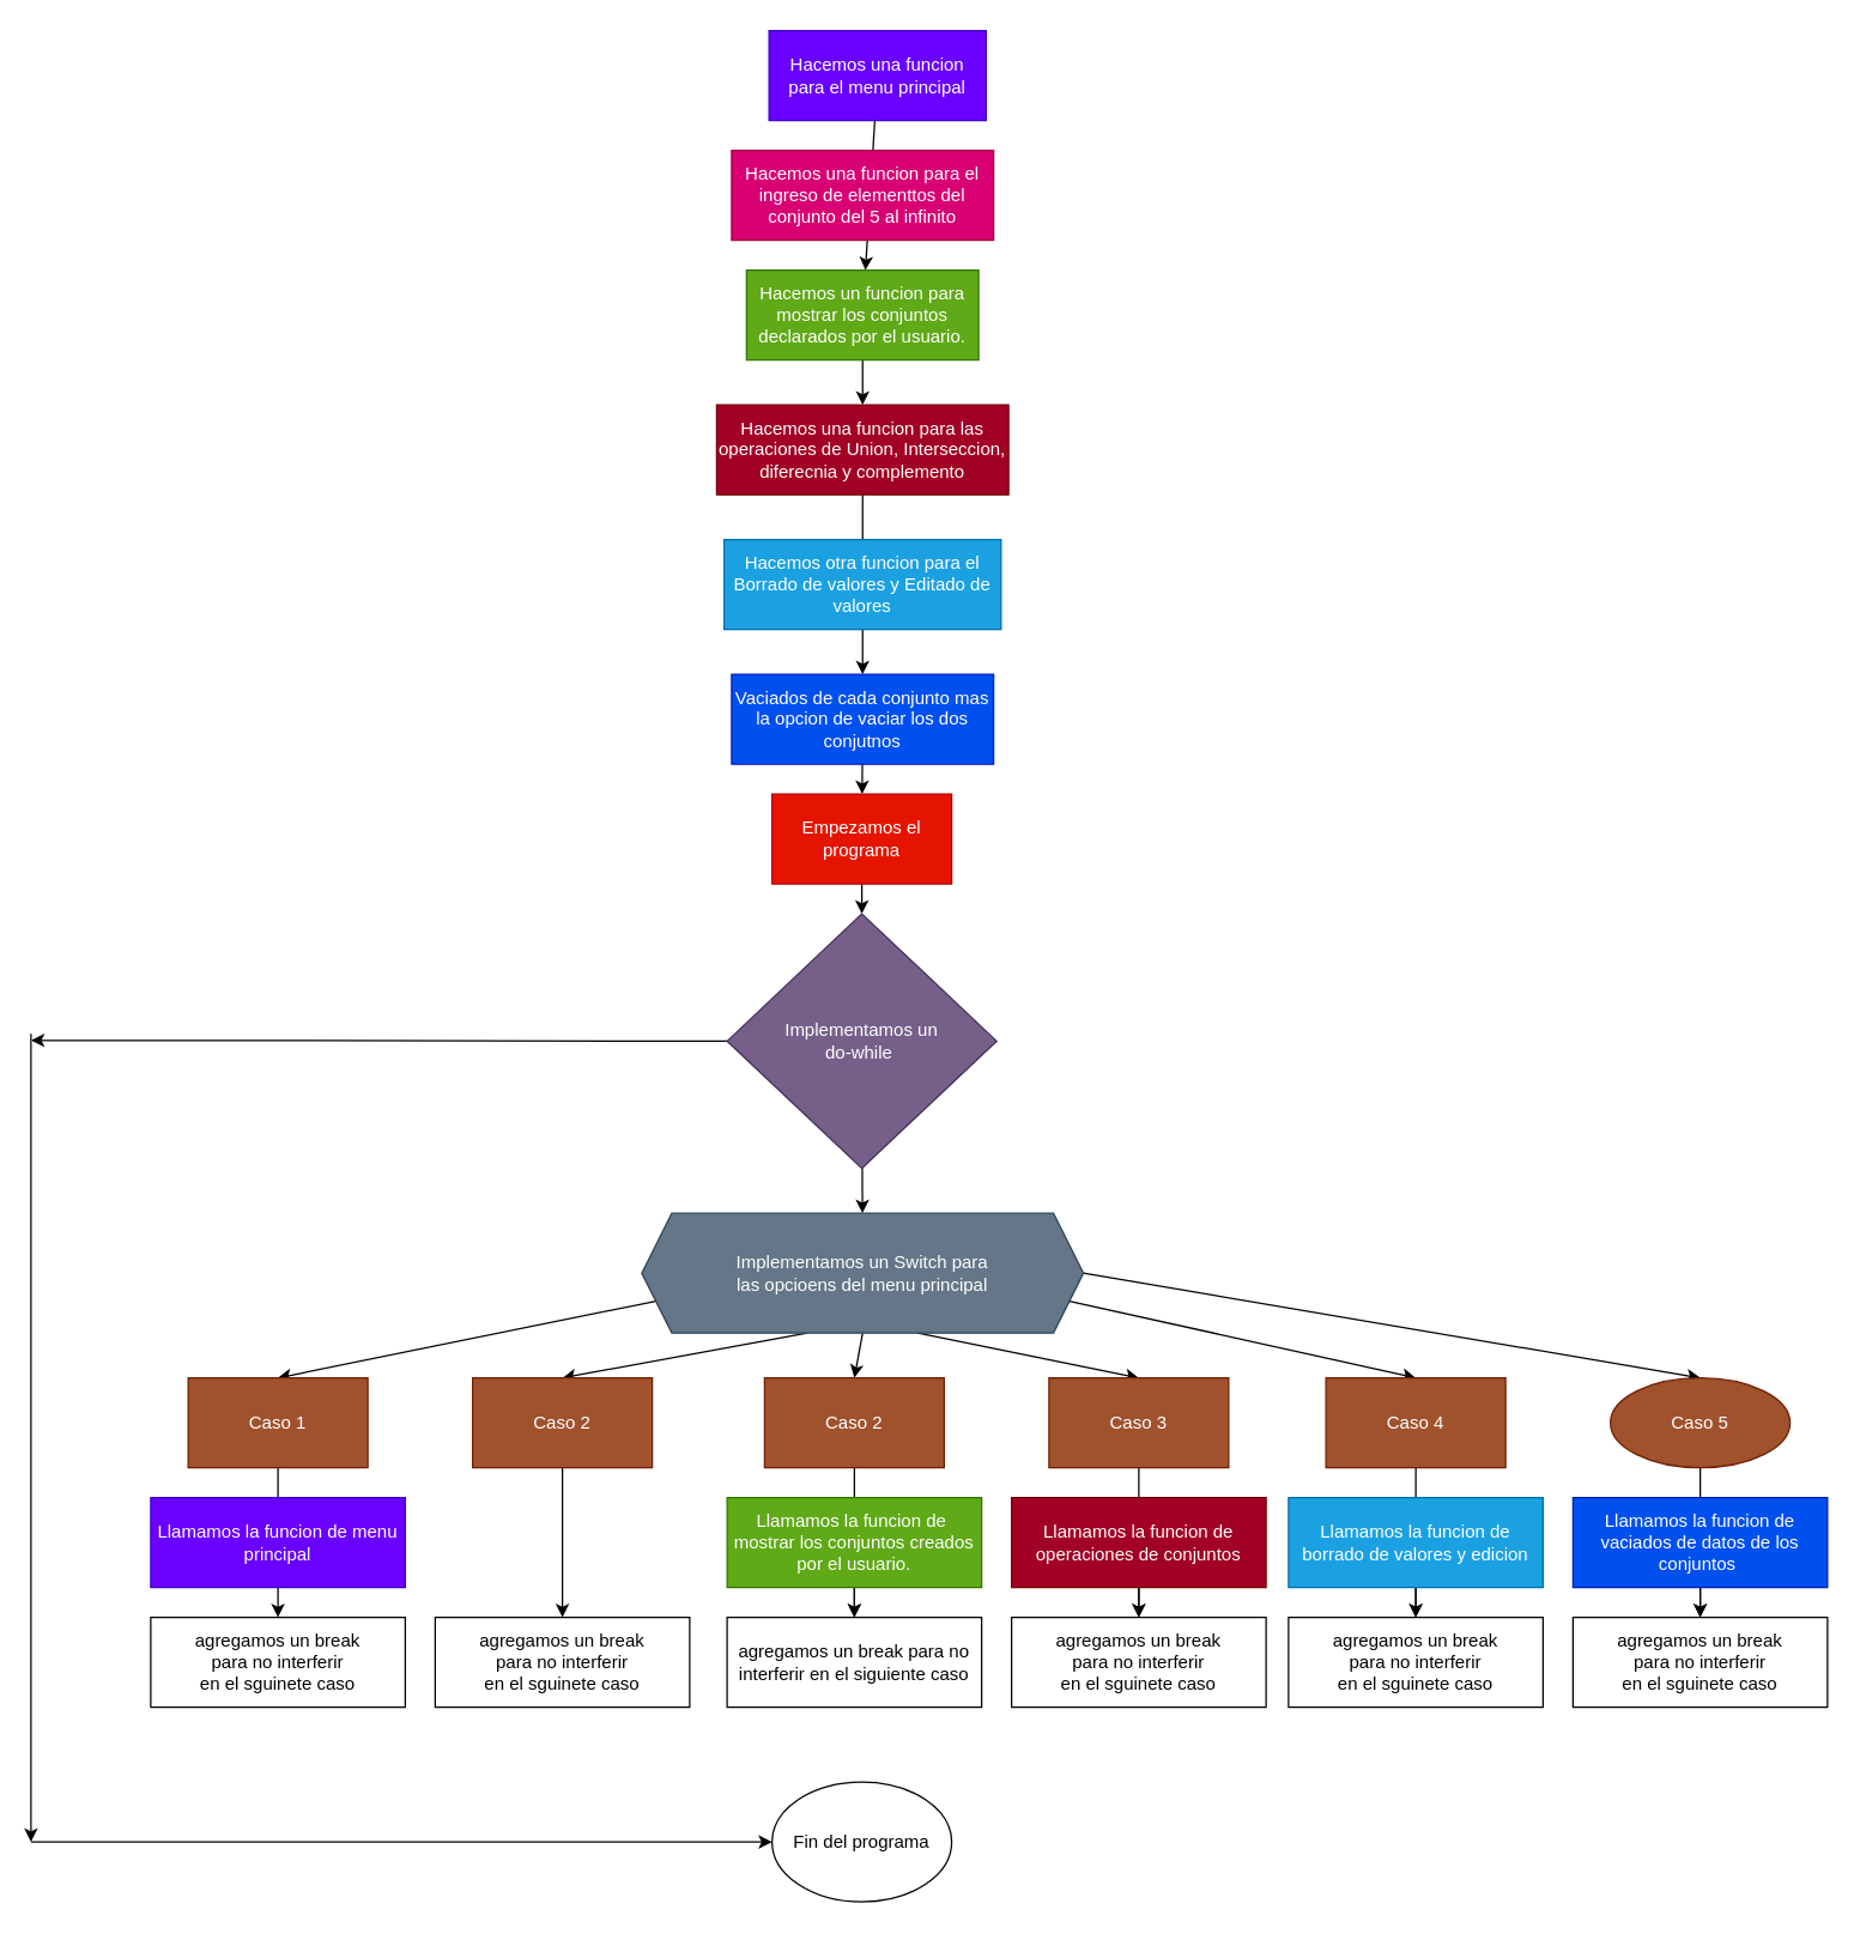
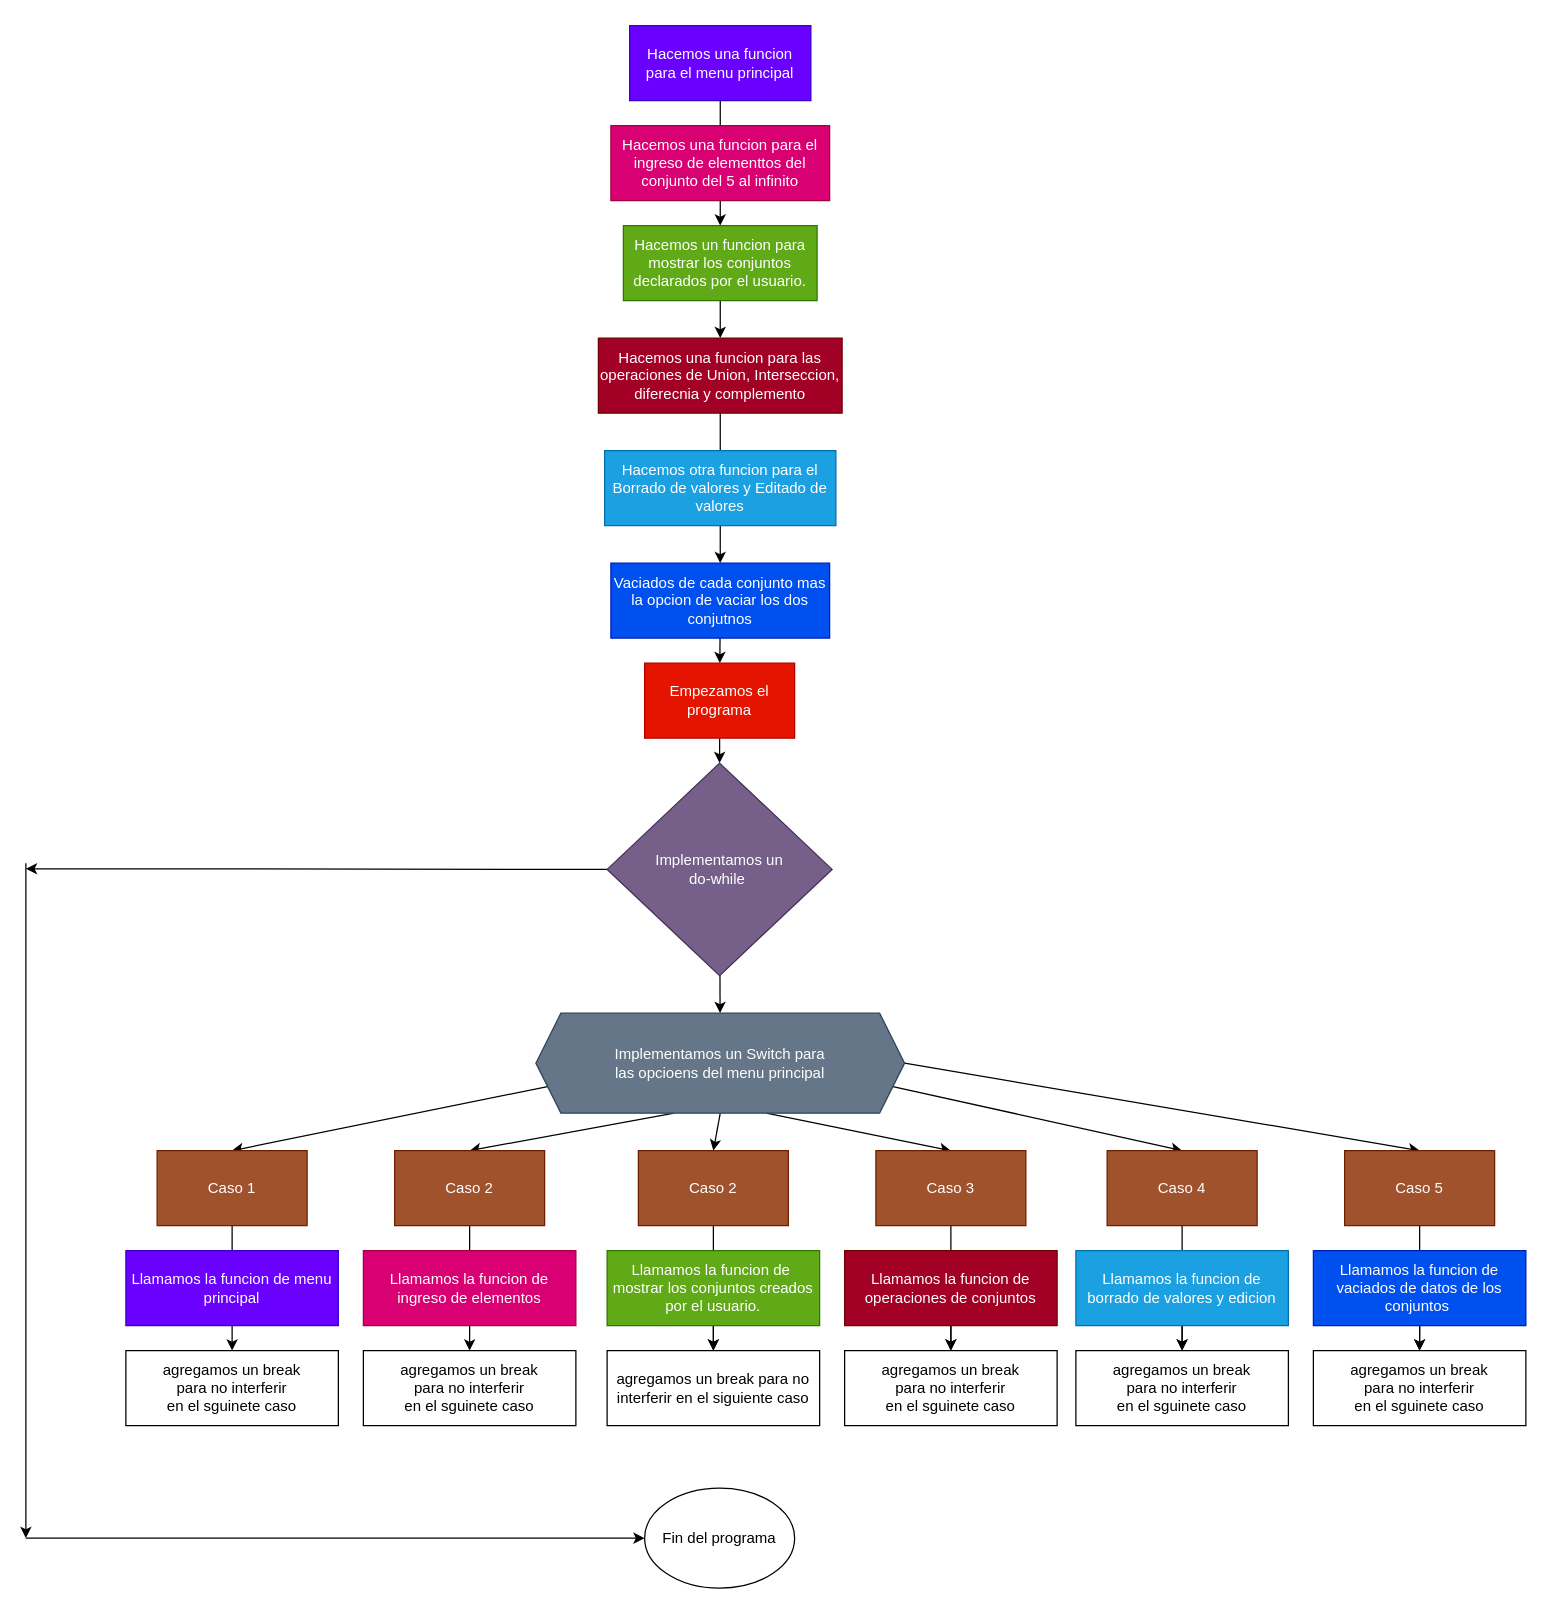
- <mxCell id="4" value="Hacemos una funcion para el menu principal" style="rounded=0;whiteSpace=wrap;html=1;fillColor=#6a00ff;fontColor=#ffffff;strokeColor=#3700CC;" vertex="1" parent="1"><mxGeometry x="513" y="20" width="145" height="60" as="geometry" /></mxCell>
+ <mxCell id="4" value="Hacemos una funcion para el menu principal" style="rounded=0;whiteSpace=wrap;html=1;fillColor=#6a00ff;fontColor=#ffffff;strokeColor=#3700CC;" vertex="1" parent="1"><mxGeometry x="503" y="20" width="145" height="60" as="geometry" /></mxCell>
- <mxCell id="44" value="Caso 5" style="ellipse;whiteSpace=wrap;html=1;fillColor=#a0522d;fontColor=#ffffff;strokeColor=#6D1F00;" vertex="1" parent="1"><mxGeometry x="1075" y="920" width="120" height="60" as="geometry" /></mxCell>
+ <mxCell id="44" value="Caso 5" style="rounded=0;whiteSpace=wrap;html=1;fillColor=#a0522d;fontColor=#ffffff;strokeColor=#6D1F00;" vertex="1" parent="1"><mxGeometry x="1075" y="920" width="120" height="60" as="geometry" /></mxCell>
+ <mxCell id="53" value="Llamamos la funcion de ingreso de elementos" style="rounded=0;whiteSpace=wrap;html=1;fillColor=#d80073;fontColor=#ffffff;strokeColor=#A50040;" vertex="1" parent="1"><mxGeometry x="290" y="1000" width="170" height="60" as="geometry" /></mxCell>
